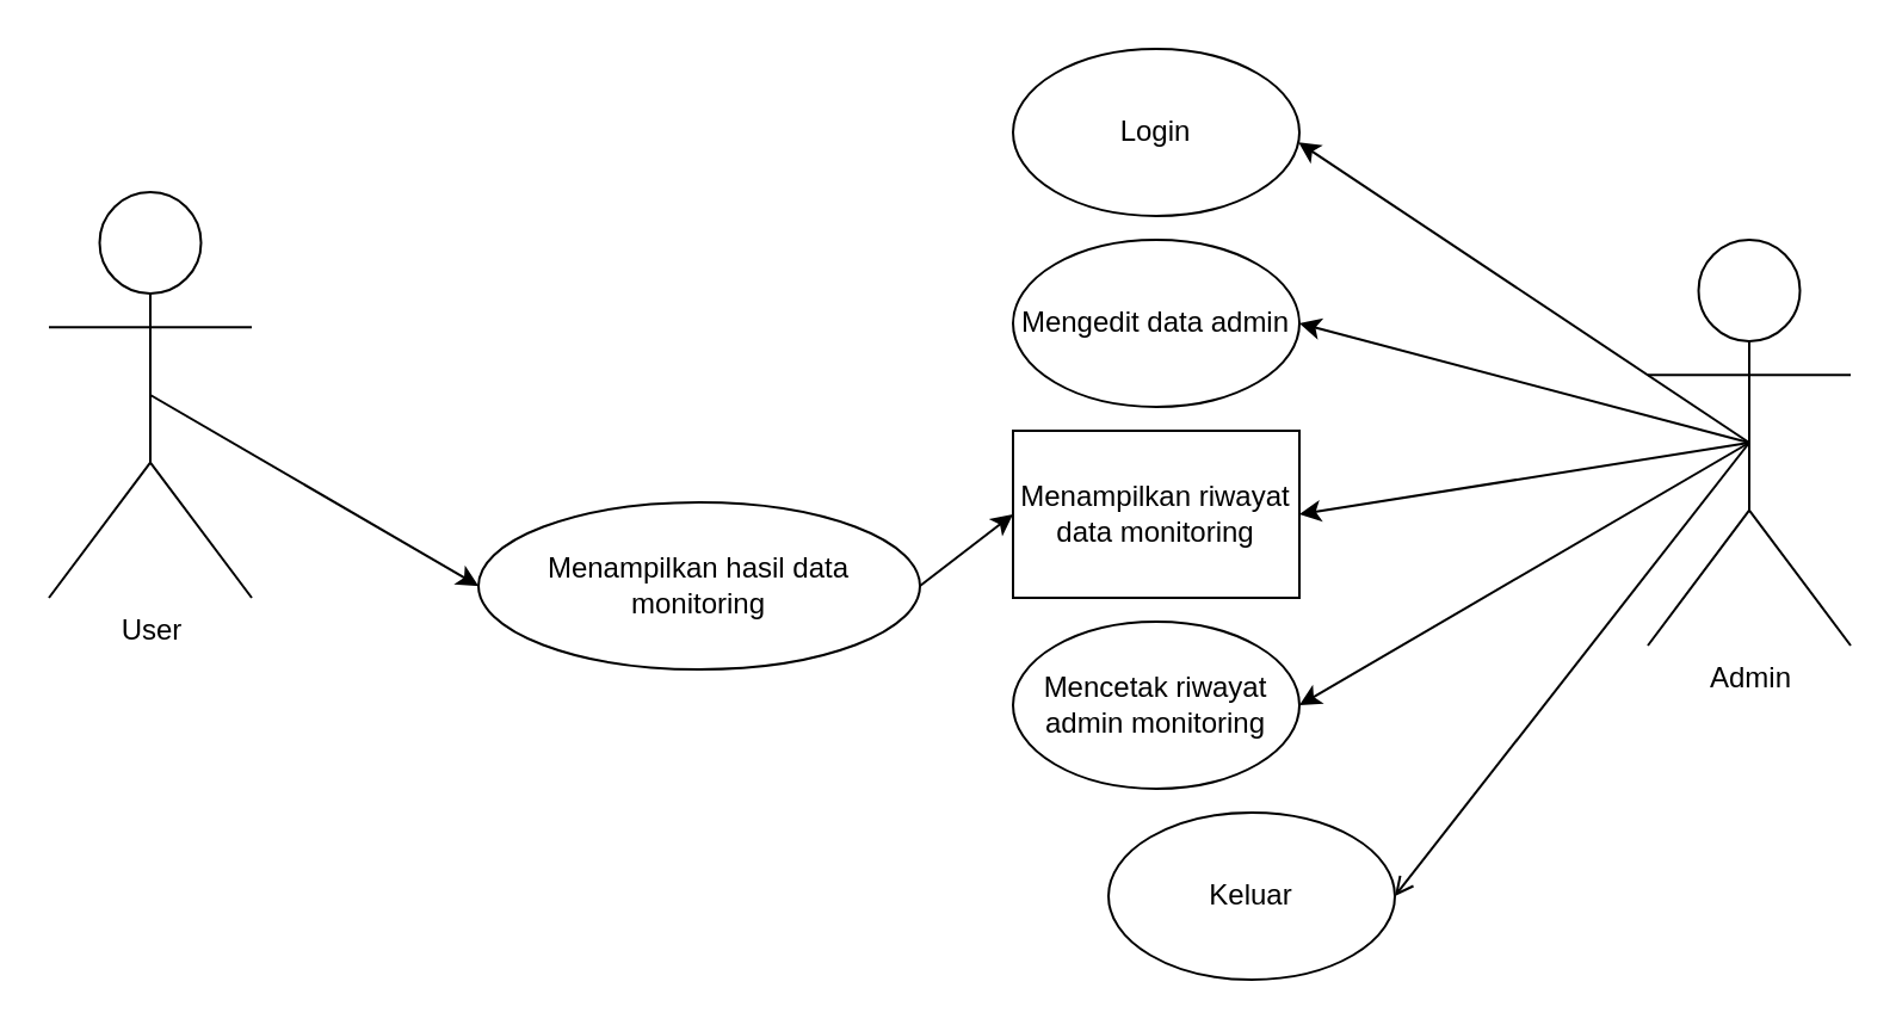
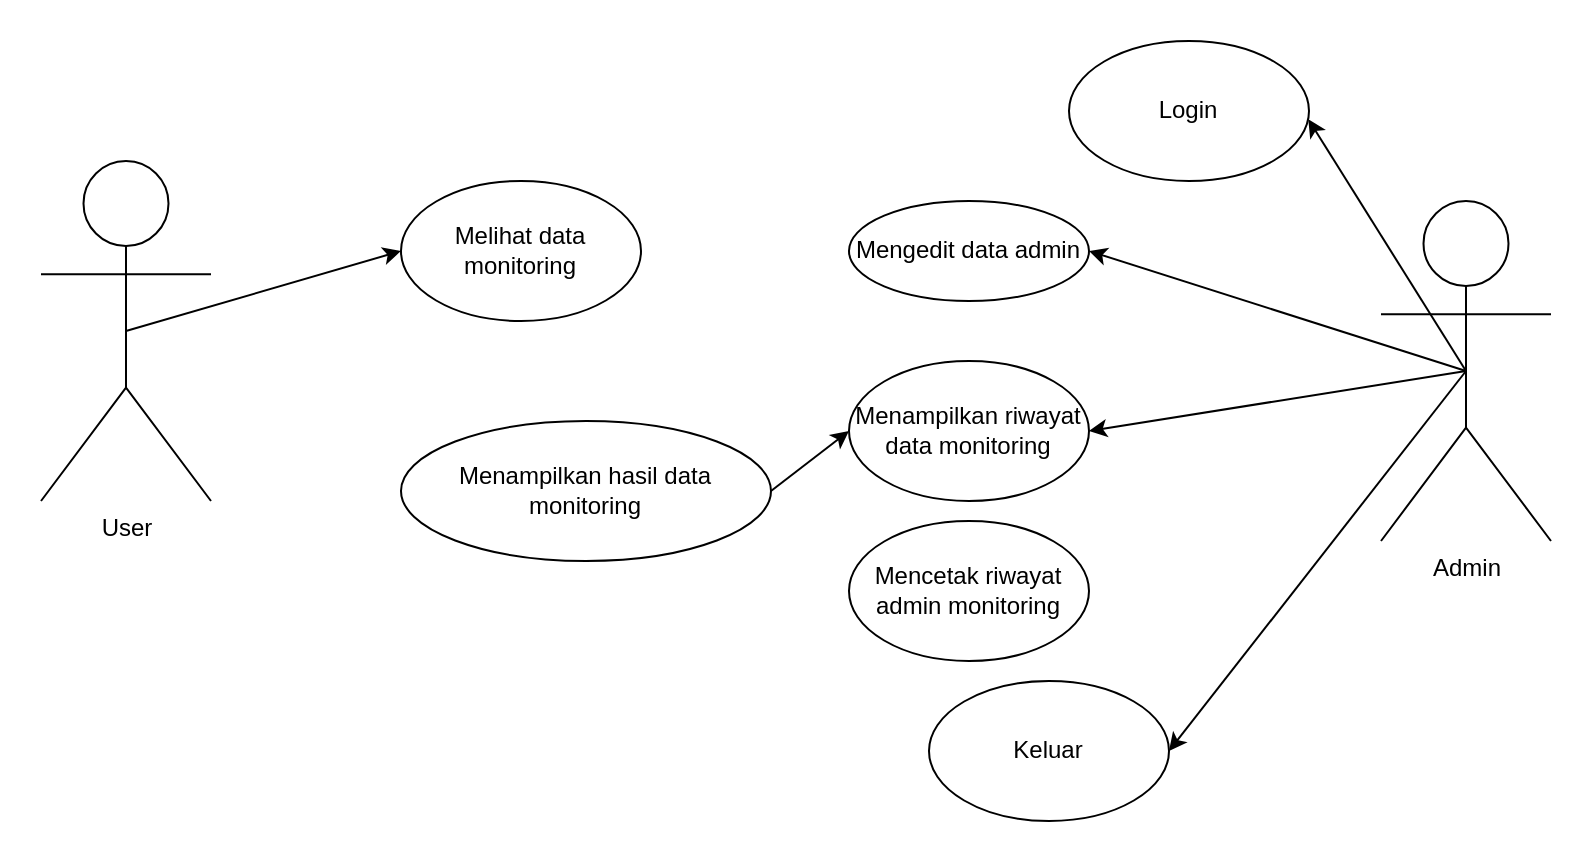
- <mxCell id="3" value="Login" style="ellipse;whiteSpace=wrap;html=1;" vertex="1" parent="1"><mxGeometry x="424" y="20" width="120" height="70" as="geometry" /></mxCell>
+ <mxCell id="3" value="Login" style="ellipse;whiteSpace=wrap;html=1;" vertex="1" parent="1"><mxGeometry x="534" y="20" width="120" height="70" as="geometry" /></mxCell>
+ <mxCell id="14" value="Melihat data monitoring" style="ellipse;whiteSpace=wrap;html=1;" vertex="1" parent="1"><mxGeometry x="200" y="90" width="120" height="70" as="geometry" /></mxCell>
- <mxCell id="4" value="Mengedit data admin" style="ellipse;whiteSpace=wrap;html=1;" vertex="1" parent="1"><mxGeometry x="424" y="100" width="120" height="70" as="geometry" /></mxCell>
+ <mxCell id="4" value="Mengedit data admin" style="ellipse;whiteSpace=wrap;html=1;" vertex="1" parent="1"><mxGeometry x="424" y="100" width="120" height="50" as="geometry" /></mxCell>
+ <mxCell id="16" value="" style="endArrow=classic;html=1;rounded=0;exitX=0.5;exitY=0.5;exitDx=0;exitDy=0;exitPerimeter=0;entryX=0;entryY=0.5;entryDx=0;entryDy=0;" edge="1" parent="1" source="11" target="14"><mxGeometry width="50" height="50" relative="1" as="geometry"><mxPoint x="380" y="270" as="sourcePoint" /><mxPoint x="430" y="220" as="targetPoint" /></mxGeometry></mxCell>
- <mxCell id="17" value="" style="endArrow=classic;html=1;rounded=0;entryX=0;entryY=0.5;entryDx=0;entryDy=0;exitX=0.5;exitY=0.5;exitDx=0;exitDy=0;exitPerimeter=0;" edge="1" parent="1" source="11" target="15"><mxGeometry width="50" height="50" relative="1" as="geometry"><mxPoint x="72.5" y="175" as="sourcePoint" /><mxPoint x="210" y="135" as="targetPoint" /></mxGeometry></mxCell>
- <mxCell id="5" value="Menampilkan riwayat data monitoring" style="whiteSpace=wrap;html=1;rounded=0;" vertex="1" parent="1"><mxGeometry x="424" y="180" width="120" height="70" as="geometry" /></mxCell>
+ <mxCell id="5" value="Menampilkan riwayat data monitoring" style="ellipse;whiteSpace=wrap;html=1;" vertex="1" parent="1"><mxGeometry x="424" y="180" width="120" height="70" as="geometry" /></mxCell>
- <mxCell id="13" value="" style="endArrow=classic;html=1;rounded=0;entryX=1;entryY=0.5;entryDx=0;entryDy=0;exitX=0.5;exitY=0.5;exitDx=0;exitDy=0;exitPerimeter=0;" edge="1" parent="1" source="2" target="12"><mxGeometry width="50" height="50" relative="1" as="geometry"><mxPoint x="730" y="180" as="sourcePoint" /><mxPoint x="554" y="225" as="targetPoint" /></mxGeometry></mxCell>
- <mxCell id="10" value="" style="endArrow=open;html=1;rounded=0;entryX=1;entryY=0.5;entryDx=0;entryDy=0;exitX=0.5;exitY=0.5;exitDx=0;exitDy=0;exitPerimeter=0;" edge="1" parent="1" source="2" target="9"><mxGeometry width="50" height="50" relative="1" as="geometry"><mxPoint x="712.5" y="175" as="sourcePoint" /><mxPoint x="554" y="225" as="targetPoint" /></mxGeometry></mxCell>
+ <mxCell id="10" value="" style="endArrow=classic;html=1;rounded=0;entryX=1;entryY=0.5;entryDx=0;entryDy=0;exitX=0.5;exitY=0.5;exitDx=0;exitDy=0;exitPerimeter=0;" edge="1" parent="1" source="2" target="9"><mxGeometry width="50" height="50" relative="1" as="geometry"><mxPoint x="712.5" y="175" as="sourcePoint" /><mxPoint x="554" y="225" as="targetPoint" /></mxGeometry></mxCell>
